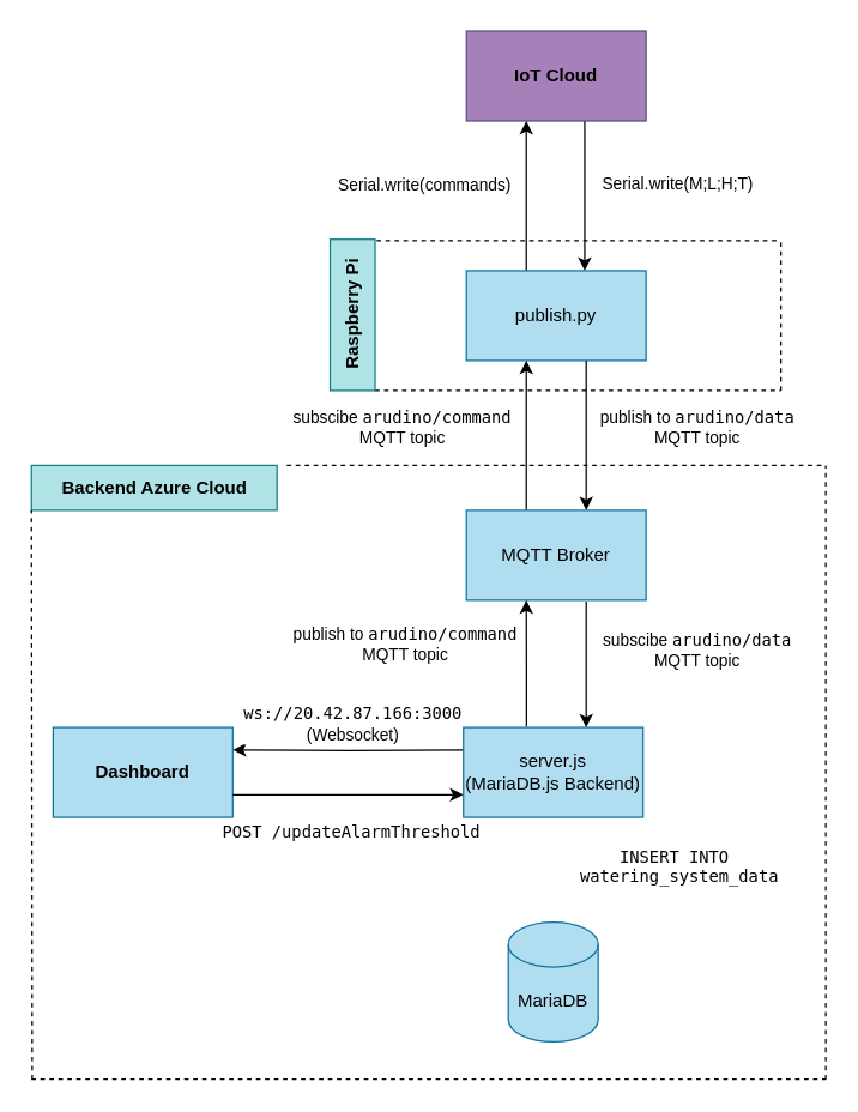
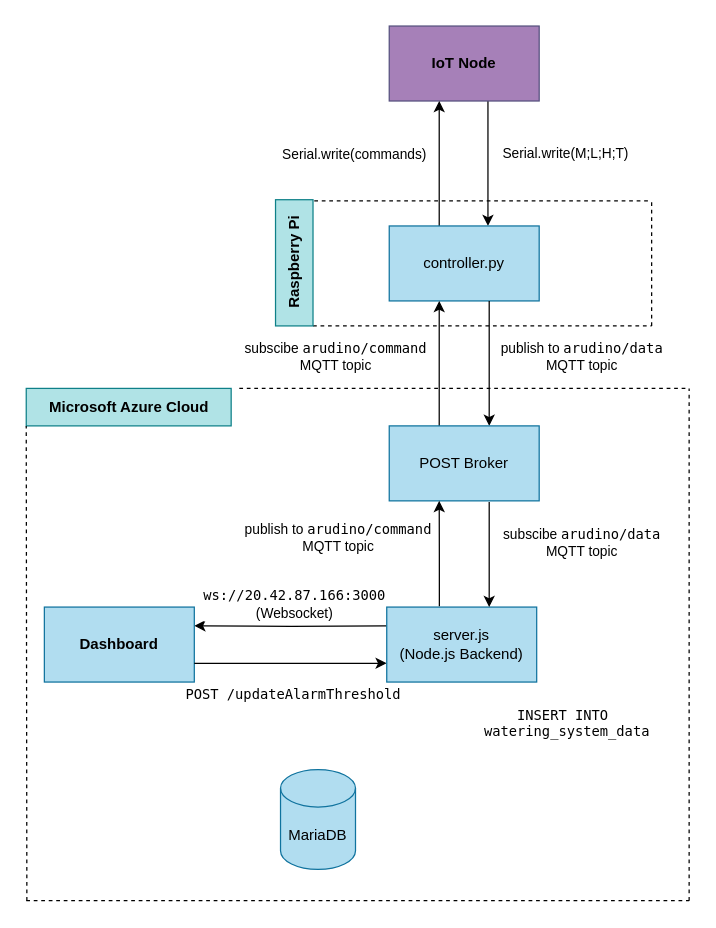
- <mxCell id="4" value="&lt;b&gt;IoT Cloud&lt;br&gt;&lt;/b&gt;" style="rounded=0;whiteSpace=wrap;html=1;fillColor=#A680B8;strokeColor=#56517e;" parent="1" vertex="1"><mxGeometry x="311" y="20" width="120" height="60" as="geometry" /></mxCell>
+ <mxCell id="4" value="&lt;b&gt;IoT Node&lt;br&gt;&lt;/b&gt;" style="rounded=0;whiteSpace=wrap;html=1;fillColor=#A680B8;strokeColor=#56517e;" parent="1" vertex="1"><mxGeometry x="311" y="20" width="120" height="60" as="geometry" /></mxCell>
- <mxCell id="7" value="&lt;div&gt;publish.py&lt;/div&gt;" style="rounded=0;whiteSpace=wrap;html=1;fillColor=#b1ddf0;strokeColor=#10739e;" parent="1" vertex="1"><mxGeometry x="311" y="180" width="120" height="60" as="geometry" /></mxCell>
+ <mxCell id="7" value="&lt;div&gt;controller.py&lt;/div&gt;" style="rounded=0;whiteSpace=wrap;html=1;fillColor=#b1ddf0;strokeColor=#10739e;" parent="1" vertex="1"><mxGeometry x="311" y="180" width="120" height="60" as="geometry" /></mxCell>
- <mxCell id="19" value="&lt;b&gt;Backend Azure Cloud&lt;/b&gt;" style="rounded=0;whiteSpace=wrap;html=1;strokeColor=#0e8088;fillColor=#b0e3e6;" vertex="1" parent="1"><mxGeometry x="20.5" y="310" width="164" height="30" as="geometry" /></mxCell>
+ <mxCell id="19" value="&lt;b&gt;Microsoft Azure Cloud&lt;/b&gt;" style="rounded=0;whiteSpace=wrap;html=1;strokeColor=#0e8088;fillColor=#b0e3e6;" vertex="1" parent="1"><mxGeometry x="20.5" y="310" width="164" height="30" as="geometry" /></mxCell>
- <mxCell id="23" value="&lt;div&gt;MQTT Broker&lt;/div&gt;" style="rounded=0;whiteSpace=wrap;html=1;fillColor=#b1ddf0;strokeColor=#10739e;" vertex="1" parent="1"><mxGeometry x="311" y="340" width="120" height="60" as="geometry" /></mxCell>
+ <mxCell id="23" value="&lt;div&gt;POST Broker&lt;/div&gt;" style="rounded=0;whiteSpace=wrap;html=1;fillColor=#b1ddf0;strokeColor=#10739e;" vertex="1" parent="1"><mxGeometry x="311" y="340" width="120" height="60" as="geometry" /></mxCell>
- <mxCell id="17" value="&lt;div&gt;server.js&lt;/div&gt;&lt;div&gt;(MariaDB.js Backend)&lt;br&gt;&lt;/div&gt;" style="rounded=0;whiteSpace=wrap;html=1;fillColor=#b1ddf0;strokeColor=#10739e;" vertex="1" parent="1"><mxGeometry x="309" y="485" width="120" height="60" as="geometry" /></mxCell>
+ <mxCell id="17" value="&lt;div&gt;server.js&lt;/div&gt;&lt;div&gt;(Node.js Backend)&lt;br&gt;&lt;/div&gt;" style="rounded=0;whiteSpace=wrap;html=1;fillColor=#b1ddf0;strokeColor=#10739e;" vertex="1" parent="1"><mxGeometry x="309" y="485" width="120" height="60" as="geometry" /></mxCell>
- <mxCell id="18" value="MariaDB" style="shape=cylinder3;whiteSpace=wrap;html=1;boundedLbl=1;backgroundOutline=1;size=15;fillColor=#b1ddf0;strokeColor=#10739e;" vertex="1" parent="1"><mxGeometry x="339" y="615" width="60" height="80" as="geometry" /></mxCell>
+ <mxCell id="18" value="MariaDB" style="shape=cylinder3;whiteSpace=wrap;html=1;boundedLbl=1;backgroundOutline=1;size=15;fillColor=#b1ddf0;strokeColor=#10739e;" vertex="1" parent="1"><mxGeometry x="224" y="615" width="60" height="80" as="geometry" /></mxCell>
